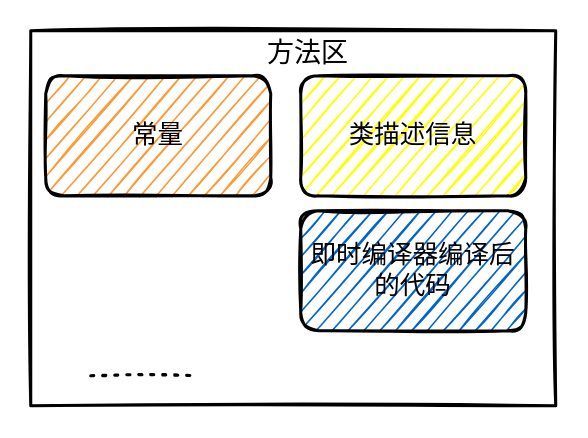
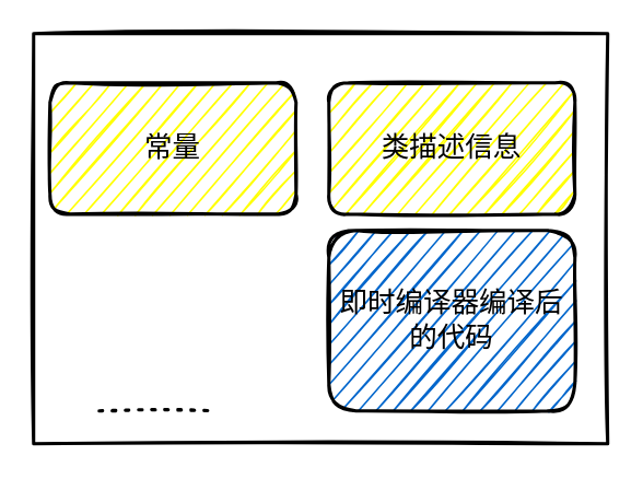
- <mxCell id="4" value="&lt;font style=&quot;font-size: 18px&quot;&gt;方法区&lt;/font&gt;" style="text;html=1;strokeColor=none;fillColor=none;align=center;verticalAlign=middle;whiteSpace=wrap;rounded=0;sketch=1;fontFamily=Ma Shan Zheng;fontSource=https%3A%2F%2Ffonts.googleapis.com%2Fcss%3Ffamily%3DMa%2BShan%2BZheng;" vertex="1" parent="1"><mxGeometry x="175" y="20" width="60" height="30" as="geometry" /></mxCell>
- <mxCell id="3" value="&lt;font face=&quot;Ma Shan Zheng&quot; data-font-src=&quot;https://fonts.googleapis.com/css?family=Ma+Shan+Zheng&quot; style=&quot;font-size: 17px&quot;&gt;常量&lt;/font&gt;" style="rounded=1;whiteSpace=wrap;html=1;sketch=1;strokeWidth=2;fillColor=#FF9933;" vertex="1" parent="1"><mxGeometry x="30" y="50" width="150" height="80" as="geometry" /></mxCell>
+ <mxCell id="3" value="&lt;font face=&quot;Ma Shan Zheng&quot; data-font-src=&quot;https://fonts.googleapis.com/css?family=Ma+Shan+Zheng&quot; style=&quot;font-size: 17px&quot;&gt;常量&lt;/font&gt;" style="rounded=1;whiteSpace=wrap;html=1;sketch=1;strokeWidth=2;fillColor=#ffff00;" vertex="1" parent="1"><mxGeometry x="30" y="50" width="150" height="80" as="geometry" /></mxCell>
- <mxCell id="6" value="&lt;font face=&quot;Ma Shan Zheng&quot;&gt;&lt;span style=&quot;font-size: 17px&quot;&gt;即时编译器编译后的代码&lt;/span&gt;&lt;/font&gt;" style="rounded=1;whiteSpace=wrap;html=1;sketch=1;strokeWidth=2;fillColor=#0066CC;" vertex="1" parent="1"><mxGeometry x="200" y="140" width="150" height="80" as="geometry" /></mxCell>
+ <mxCell id="6" value="&lt;font face=&quot;Ma Shan Zheng&quot;&gt;&lt;span style=&quot;font-size: 17px&quot;&gt;即时编译器编译后的代码&lt;/span&gt;&lt;/font&gt;" style="rounded=1;whiteSpace=wrap;html=1;sketch=1;strokeWidth=2;fillColor=#0066CC;" vertex="1" parent="1"><mxGeometry x="200" y="140" width="150" height="110" as="geometry" /></mxCell>
